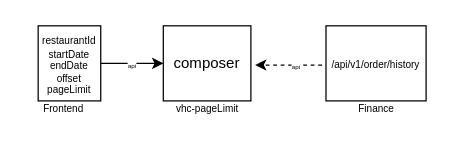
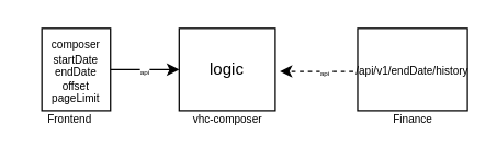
- <mxCell id="3" value="&lt;font style=&quot;font-size: 8px;&quot;&gt;restaurantId&lt;/font&gt;&lt;div style=&quot;font-size: 8px;&quot;&gt;&lt;font style=&quot;font-size: 8px;&quot;&gt;startDate&lt;/font&gt;&lt;/div&gt;&lt;div style=&quot;font-size: 8px;&quot;&gt;&lt;font style=&quot;font-size: 8px;&quot;&gt;endDate&lt;/font&gt;&lt;/div&gt;&lt;div style=&quot;font-size: 8px;&quot;&gt;&lt;font style=&quot;font-size: 8px;&quot;&gt;offset&lt;/font&gt;&lt;/div&gt;&lt;div style=&quot;font-size: 8px;&quot;&gt;&lt;font style=&quot;font-size: 8px;&quot;&gt;pageLimit&lt;/font&gt;&lt;/div&gt;" style="whiteSpace=wrap;html=1;" vertex="1" parent="1"><mxGeometry x="30" y="20" width="50" height="60" as="geometry" /></mxCell>
+ <mxCell id="3" value="&lt;font style=&quot;font-size: 8px;&quot;&gt;composer&lt;/font&gt;&lt;div style=&quot;font-size: 8px;&quot;&gt;&lt;font style=&quot;font-size: 8px;&quot;&gt;startDate&lt;/font&gt;&lt;/div&gt;&lt;div style=&quot;font-size: 8px;&quot;&gt;&lt;font style=&quot;font-size: 8px;&quot;&gt;endDate&lt;/font&gt;&lt;/div&gt;&lt;div style=&quot;font-size: 8px;&quot;&gt;&lt;font style=&quot;font-size: 8px;&quot;&gt;offset&lt;/font&gt;&lt;/div&gt;&lt;div style=&quot;font-size: 8px;&quot;&gt;&lt;font style=&quot;font-size: 8px;&quot;&gt;pageLimit&lt;/font&gt;&lt;/div&gt;" style="whiteSpace=wrap;html=1;" vertex="1" parent="1"><mxGeometry x="30" y="20" width="50" height="60" as="geometry" /></mxCell>
- <mxCell id="4" value="composer" style="whiteSpace=wrap;html=1;" vertex="1" parent="1"><mxGeometry x="130" y="20" width="70" height="60" as="geometry" /></mxCell>
+ <mxCell id="4" value="logic" style="whiteSpace=wrap;html=1;" vertex="1" parent="1"><mxGeometry x="130" y="20" width="70" height="60" as="geometry" /></mxCell>
- <mxCell id="7" value="&lt;font style=&quot;font-size: 8px;&quot;&gt;/api/v1/order/history&lt;/font&gt;" style="whiteSpace=wrap;html=1;" vertex="1" parent="1"><mxGeometry x="260" y="20" width="80" height="60" as="geometry" /></mxCell>
+ <mxCell id="7" value="&lt;font style=&quot;font-size: 8px;&quot;&gt;/api/v1/endDate/history&lt;/font&gt;" style="whiteSpace=wrap;html=1;" vertex="1" parent="1"><mxGeometry x="260" y="20" width="80" height="60" as="geometry" /></mxCell>
- <mxCell id="6" value="&lt;font style=&quot;font-size: 8px;&quot;&gt;vhc-pageLimit&lt;/font&gt;" style="text;html=1;align=center;verticalAlign=middle;resizable=0;points=[];autosize=1;strokeColor=none;fillColor=none;" vertex="1" parent="1"><mxGeometry x="130" y="70" width="70" height="30" as="geometry" /></mxCell>
+ <mxCell id="6" value="&lt;font style=&quot;font-size: 8px;&quot;&gt;vhc-composer&lt;/font&gt;" style="text;html=1;align=center;verticalAlign=middle;resizable=0;points=[];autosize=1;strokeColor=none;fillColor=none;" vertex="1" parent="1"><mxGeometry x="130" y="70" width="70" height="30" as="geometry" /></mxCell>
